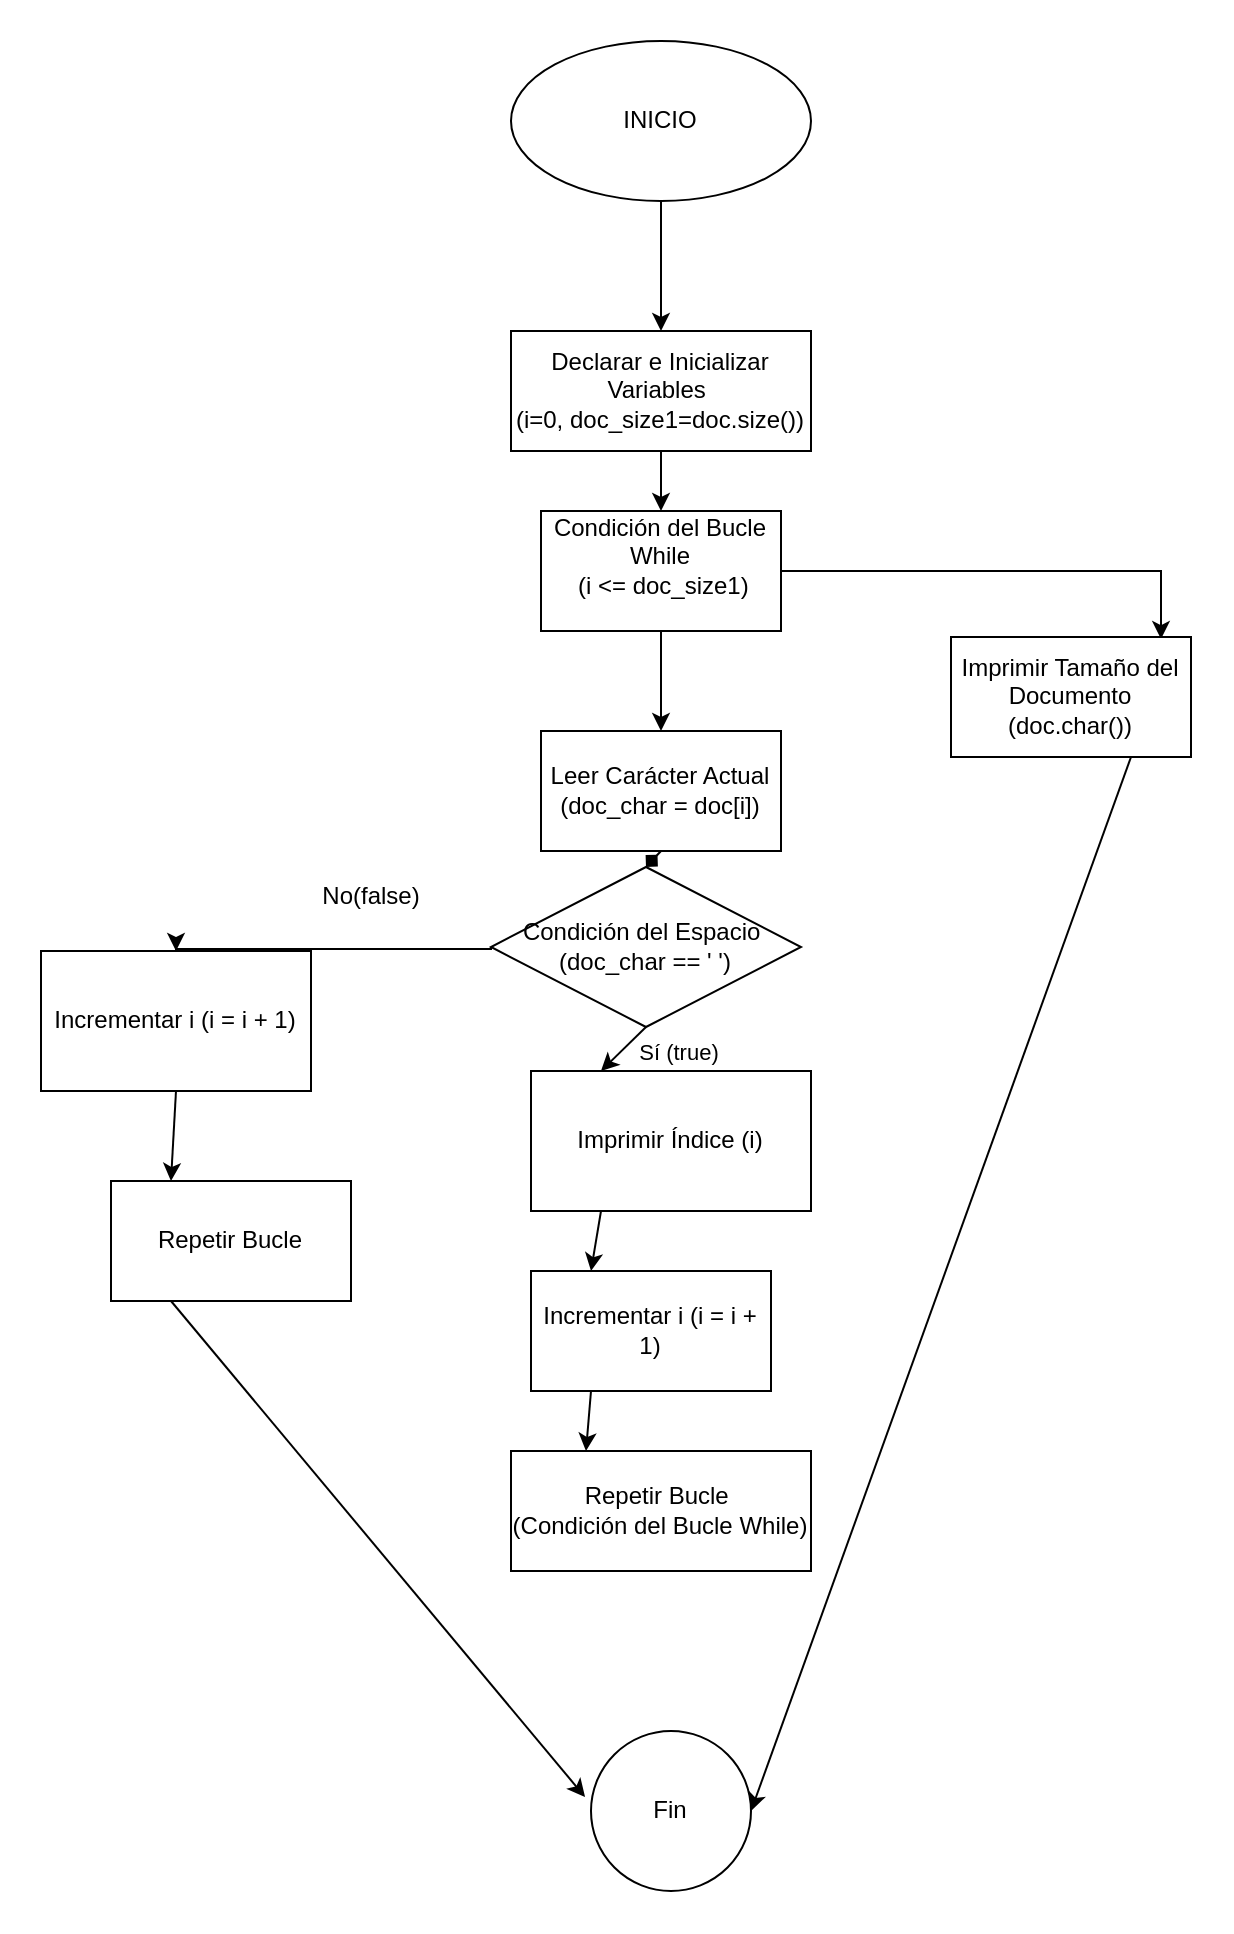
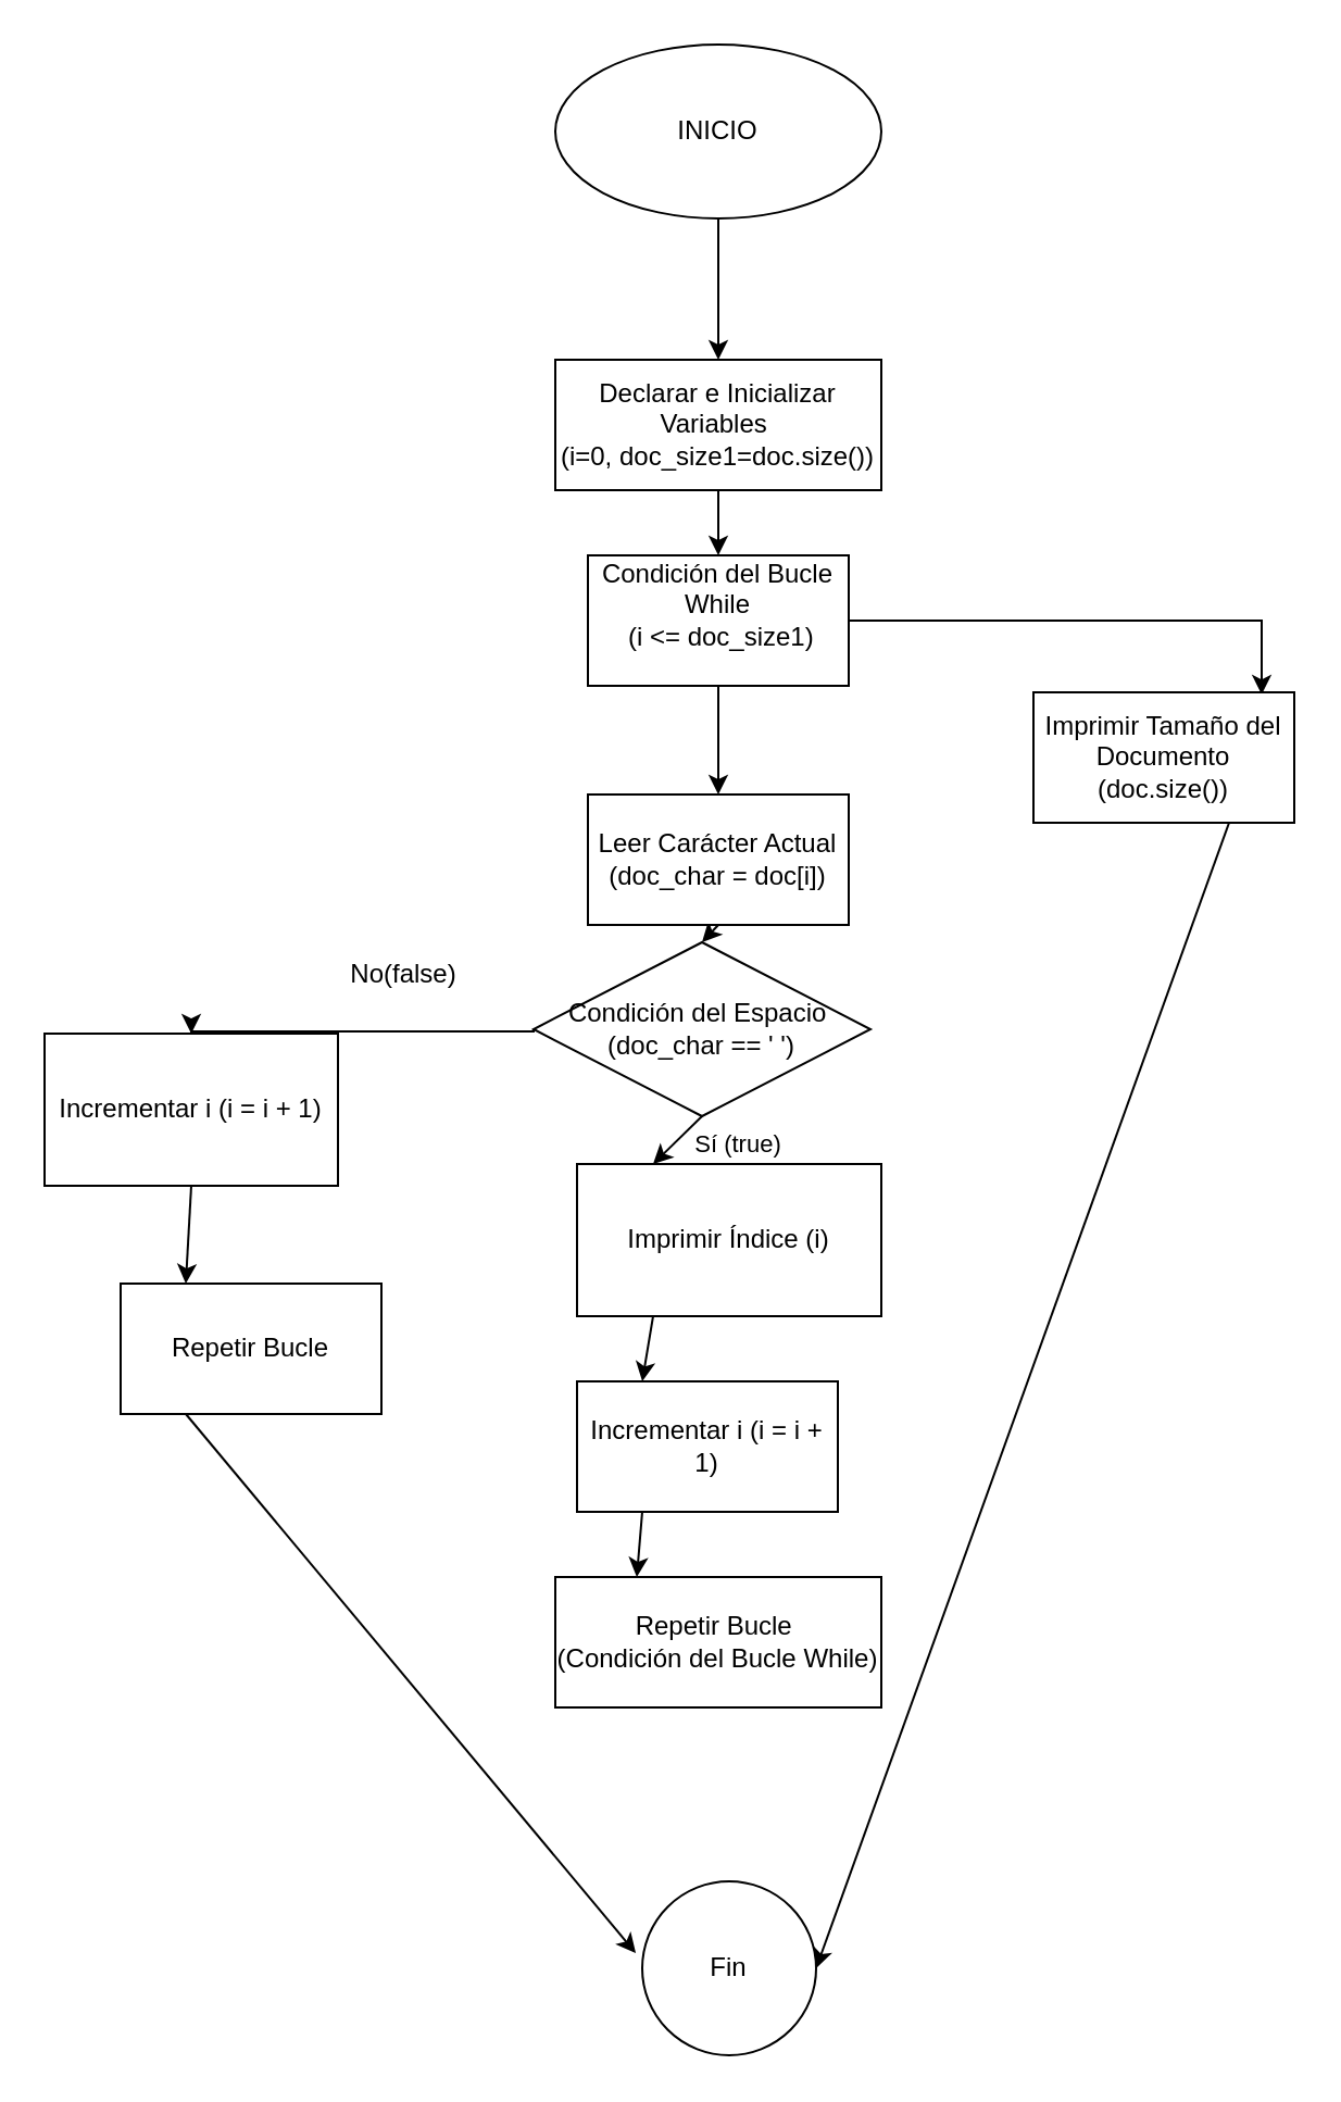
- <mxCell id="10" value="Imprimir Tamaño del Documento (doc.char())" style="whiteSpace=wrap;html=1;" parent="1" vertex="1"><mxGeometry x="475" y="318" width="120" height="60" as="geometry" /></mxCell>
+ <mxCell id="10" value="Imprimir Tamaño del Documento (doc.size())" style="whiteSpace=wrap;html=1;" parent="1" vertex="1"><mxGeometry x="475" y="318" width="120" height="60" as="geometry" /></mxCell>
- <mxCell id="11" style="rounded=0;orthogonalLoop=1;jettySize=auto;html=1;exitX=0.5;exitY=1;exitDx=0;exitDy=0;entryX=0.5;entryY=0;entryDx=0;entryDy=0;endArrow=diamond;" parent="1" source="12" target="27" edge="1"><mxGeometry relative="1" as="geometry"><mxPoint x="330" y="425" as="targetPoint" /></mxGeometry></mxCell>
+ <mxCell id="11" style="rounded=0;orthogonalLoop=1;jettySize=auto;html=1;exitX=0.5;exitY=1;exitDx=0;exitDy=0;entryX=0.5;entryY=0;entryDx=0;entryDy=0;" parent="1" source="12" target="27" edge="1"><mxGeometry relative="1" as="geometry"><mxPoint x="330" y="425" as="targetPoint" /></mxGeometry></mxCell>
